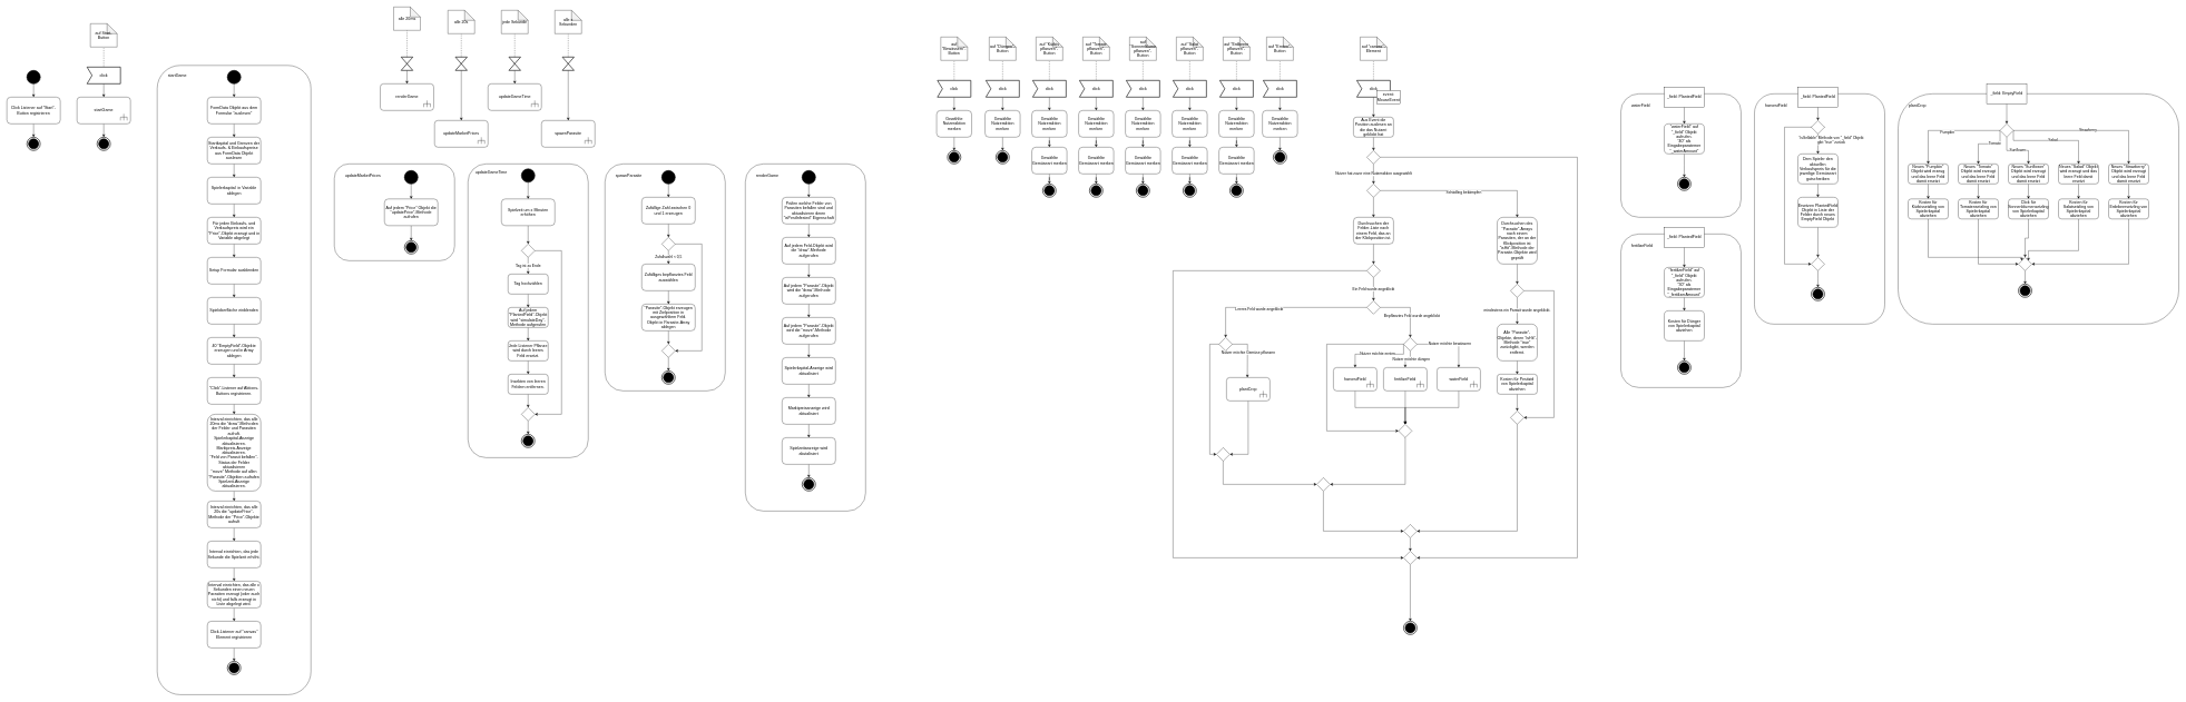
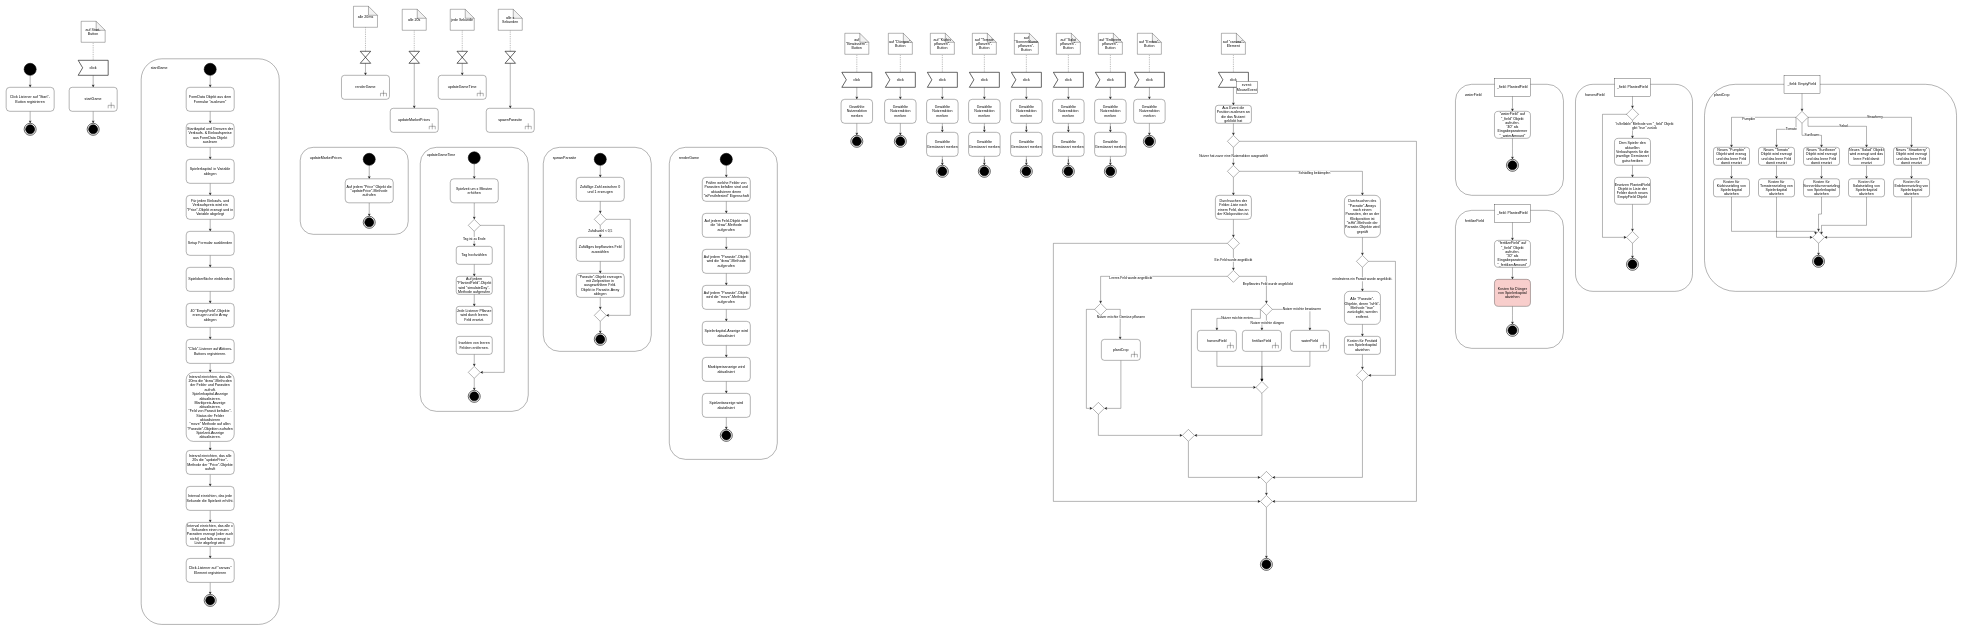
- <mxCell id="314" value="Click für Sonnenblumensetzling von Spielerkapital abziehen" style="rounded=1;whiteSpace=wrap;html=1;" vertex="1" parent="1"><mxGeometry x="6010" y="595" width="120" height="60" as="geometry" /></mxCell>
+ <mxCell id="314" value="Kosten für Sonnenblumensetzling von Spielerkapital abziehen" style="rounded=1;whiteSpace=wrap;html=1;" vertex="1" parent="1"><mxGeometry x="6010" y="595" width="120" height="60" as="geometry" /></mxCell>
- <mxCell id="270" value="Kosten für Dünger von Spielerkapital abziehen" style="rounded=1;whiteSpace=wrap;html=1;" vertex="1" parent="1"><mxGeometry x="4980" y="930" width="120" height="90" as="geometry" /></mxCell>
+ <mxCell id="270" value="Kosten für Dünger von Spielerkapital abziehen" style="rounded=1;whiteSpace=wrap;html=1;fillColor=#f8cecc;" vertex="1" parent="1"><mxGeometry x="4980" y="930" width="120" height="90" as="geometry" /></mxCell>
- <mxCell id="85" style="edgeStyle=orthogonalEdgeStyle;rounded=0;orthogonalLoop=1;jettySize=auto;html=1;exitX=0.5;exitY=1;exitDx=0;exitDy=0;endArrow=classic;endFill=1;" parent="1" source="86" target="88" edge="1"><mxGeometry relative="1" as="geometry" /></mxCell>
